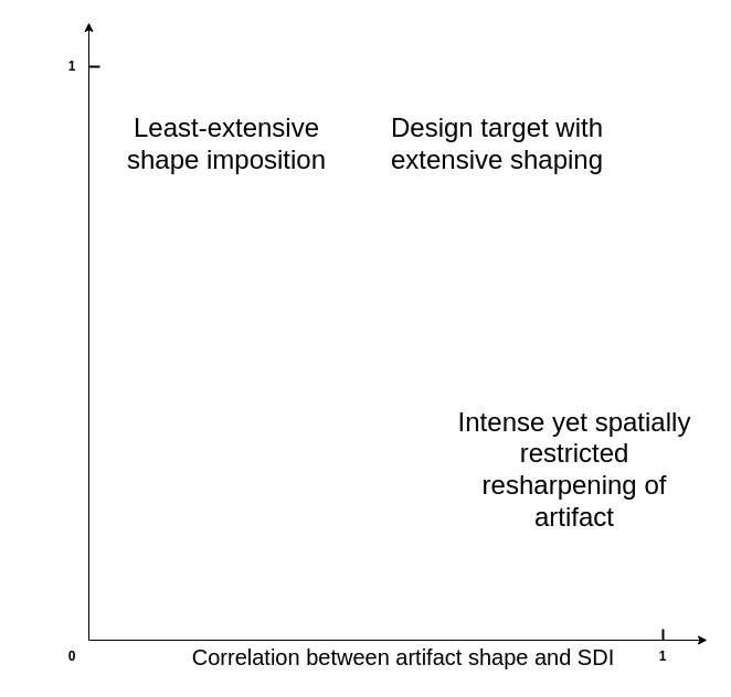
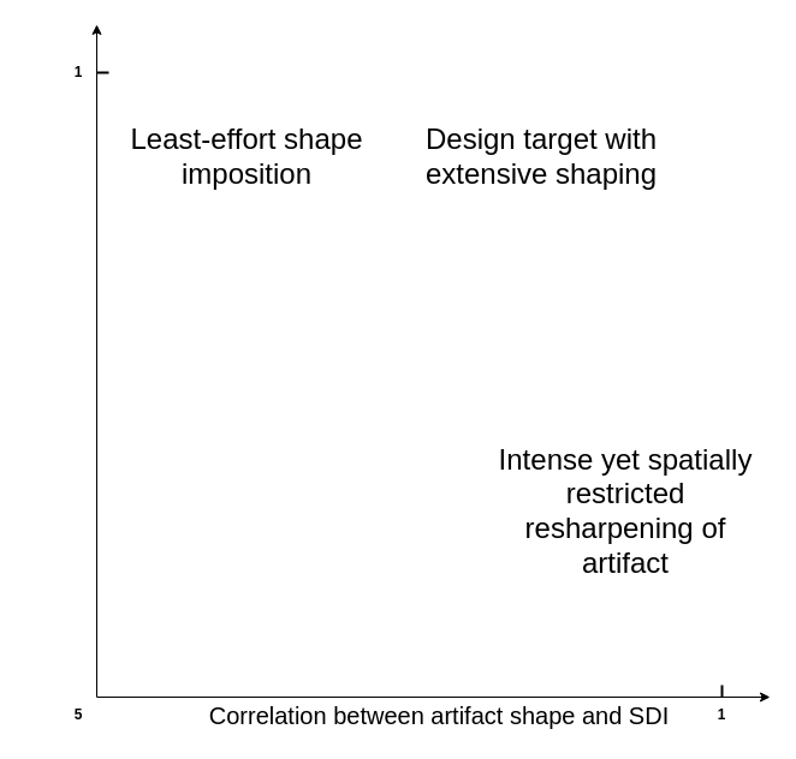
- <mxCell id="8" value="&lt;p style=&quot;margin-top: 0pt; margin-bottom: 0pt; margin-left: 0in; direction: ltr; unicode-bidi: embed; word-break: normal;&quot;&gt;&lt;span style=&quot;font-size: 24px;&quot;&gt;Least-extensive shape imposition&lt;/span&gt;&lt;/p&gt;" style="text;html=1;strokeColor=none;fillColor=none;align=center;verticalAlign=middle;whiteSpace=wrap;rounded=0;" parent="1" vertex="1"><mxGeometry x="95" y="70" width="220" height="120" as="geometry" /></mxCell>
+ <mxCell id="8" value="&lt;p style=&quot;margin-top: 0pt; margin-bottom: 0pt; margin-left: 0in; direction: ltr; unicode-bidi: embed; word-break: normal;&quot;&gt;&lt;span style=&quot;font-size: 24px;&quot;&gt;Least-effort shape imposition&lt;/span&gt;&lt;/p&gt;" style="text;html=1;strokeColor=none;fillColor=none;align=center;verticalAlign=middle;whiteSpace=wrap;rounded=0;" parent="1" vertex="1"><mxGeometry x="95" y="70" width="220" height="120" as="geometry" /></mxCell>
- <mxCell id="13" value="&lt;font size=&quot;1&quot; style=&quot;&quot;&gt;&lt;b style=&quot;font-size: 12px;&quot;&gt;0&lt;/b&gt;&lt;/font&gt;" style="text;strokeColor=none;fillColor=none;align=center;verticalAlign=middle;spacingLeft=4;spacingRight=4;overflow=hidden;points=[[0,0.5],[1,0.5]];portConstraint=eastwest;rotatable=0;whiteSpace=wrap;html=1;fontSize=8;" vertex="1" parent="1"><mxGeometry x="25" y="580" width="80" height="30" as="geometry" /></mxCell>
+ <mxCell id="13" value="&lt;font size=&quot;1&quot; style=&quot;&quot;&gt;&lt;b style=&quot;font-size: 12px;&quot;&gt;5&lt;/b&gt;&lt;/font&gt;" style="text;strokeColor=none;fillColor=none;align=center;verticalAlign=middle;spacingLeft=4;spacingRight=4;overflow=hidden;points=[[0,0.5],[1,0.5]];portConstraint=eastwest;rotatable=0;whiteSpace=wrap;html=1;fontSize=8;" vertex="1" parent="1"><mxGeometry x="25" y="580" width="80" height="30" as="geometry" /></mxCell>
